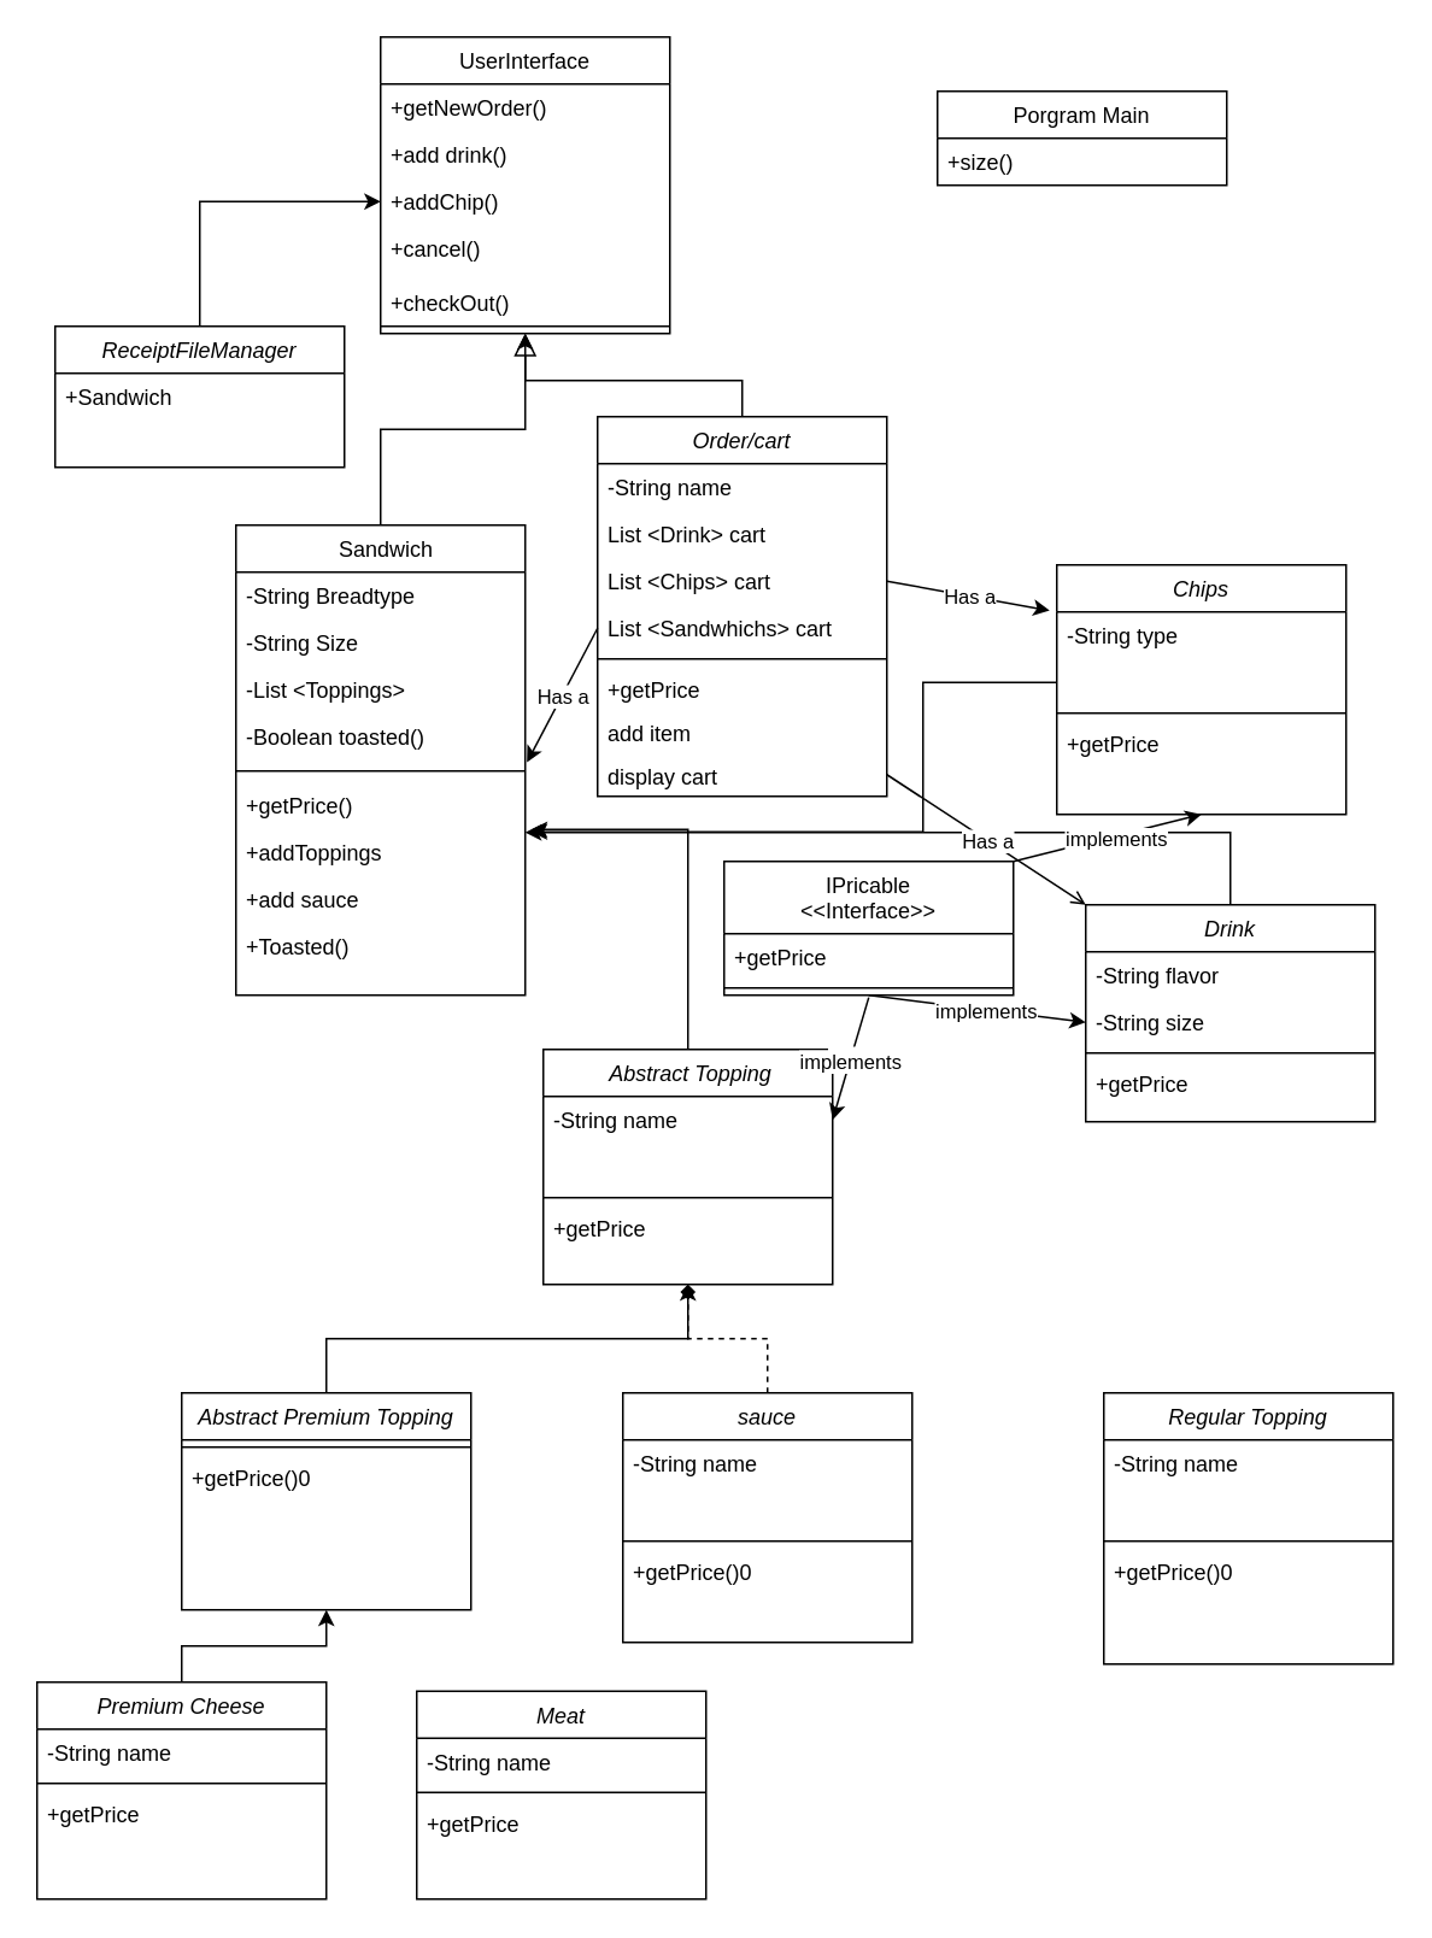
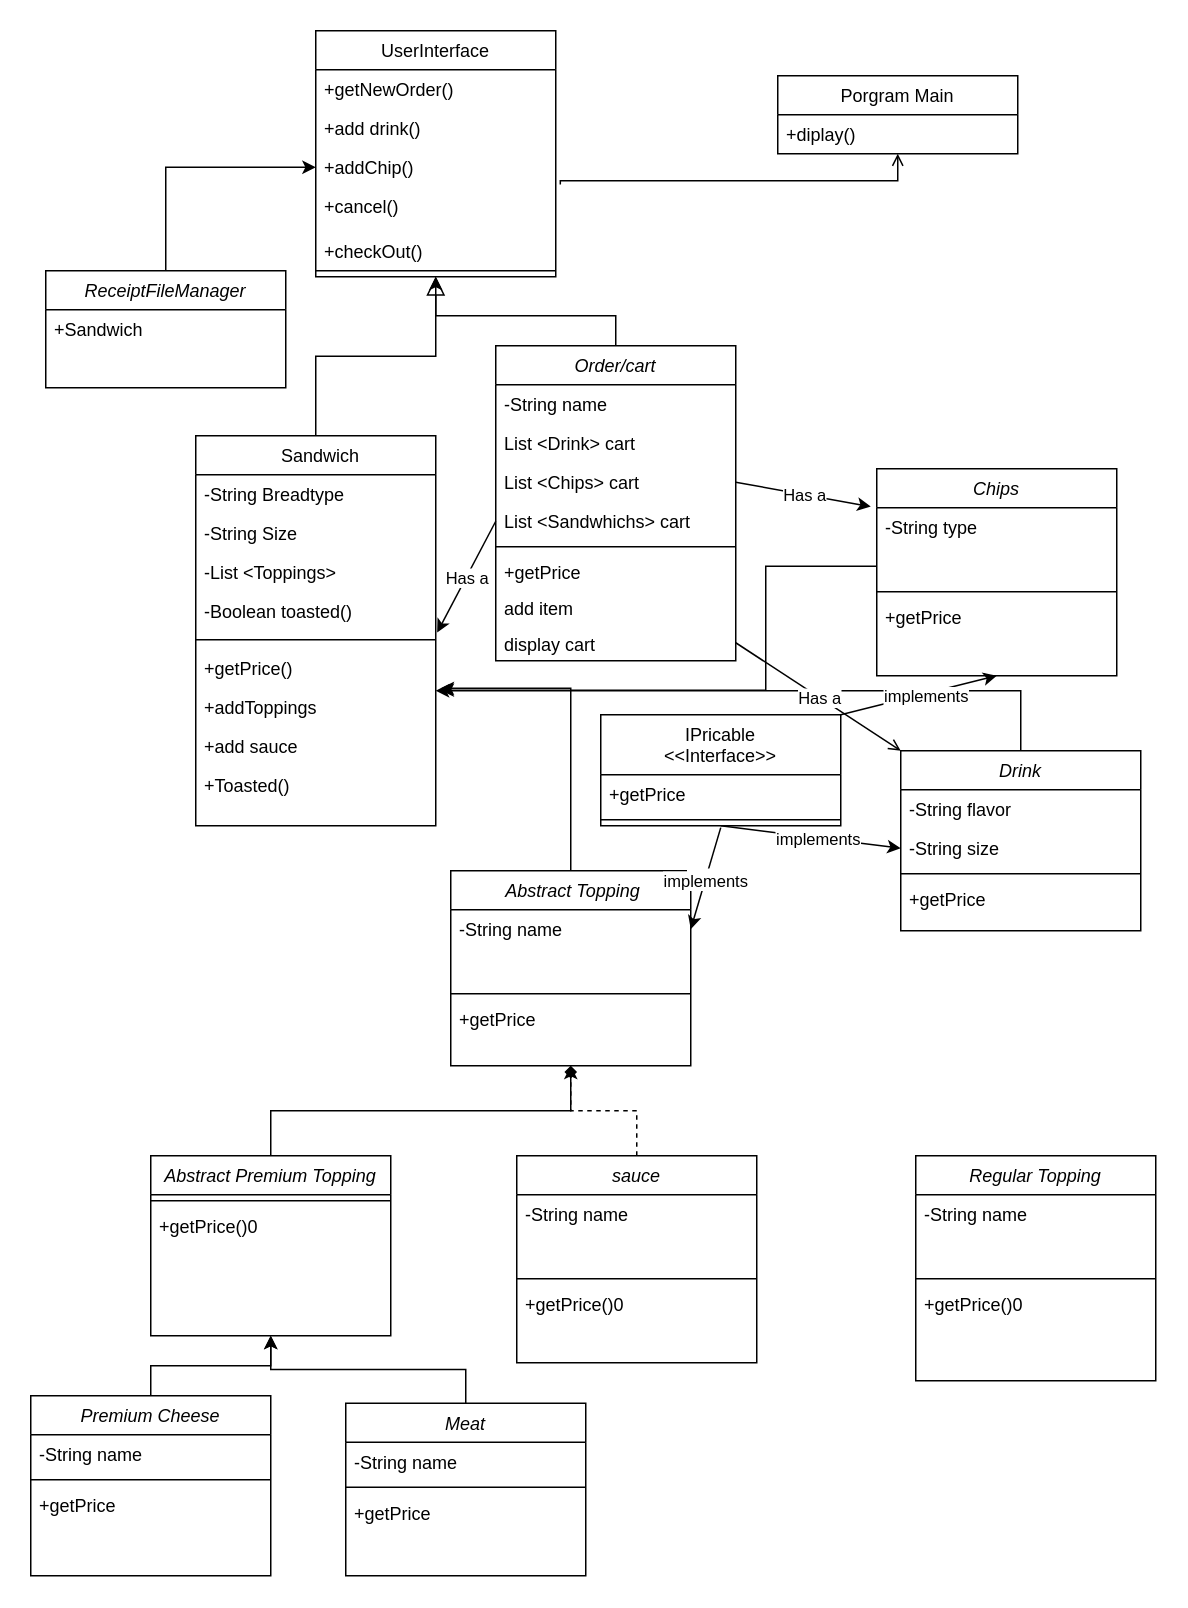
- <mxCell id="14" value="+size()" style="text;align=left;verticalAlign=top;spacingLeft=4;spacingRight=4;overflow=hidden;rotatable=0;points=[[0,0.5],[1,0.5]];portConstraint=eastwest;rounded=0;shadow=0;html=0;" parent="13" vertex="1"><mxGeometry y="26" width="160" height="26" as="geometry" /></mxCell>
+ <mxCell id="14" value="+diplay()" style="text;align=left;verticalAlign=top;spacingLeft=4;spacingRight=4;overflow=hidden;rotatable=0;points=[[0,0.5],[1,0.5]];portConstraint=eastwest;rounded=0;shadow=0;html=0;" parent="13" vertex="1"><mxGeometry y="26" width="160" height="26" as="geometry" /></mxCell>
+ <mxCell id="15" value="" style="endArrow=open;shadow=0;strokeWidth=1;rounded=0;curved=0;endFill=1;edgeStyle=elbowEdgeStyle;elbow=vertical;exitX=1.019;exitY=0.944;exitDx=0;exitDy=0;exitPerimeter=0;" parent="1" source="19" target="13" edge="1"><mxGeometry x="0.5" y="41" relative="1" as="geometry"><mxPoint x="380" y="120" as="sourcePoint" /><mxPoint x="550" y="122" as="targetPoint" /><mxPoint x="-40" y="32" as="offset" /><Array as="points"><mxPoint x="370" y="120" /></Array></mxGeometry></mxCell>
+ <mxCell id="73" style="edgeStyle=orthogonalEdgeStyle;rounded=0;orthogonalLoop=1;jettySize=auto;html=1;entryX=0.5;entryY=1;entryDx=0;entryDy=0;" edge="1" parent="1" source="74" target="79"><mxGeometry relative="1" as="geometry" /></mxCell>
